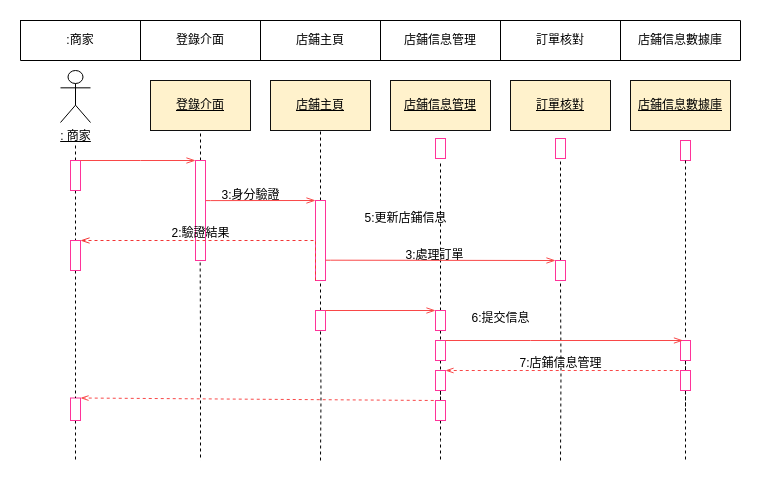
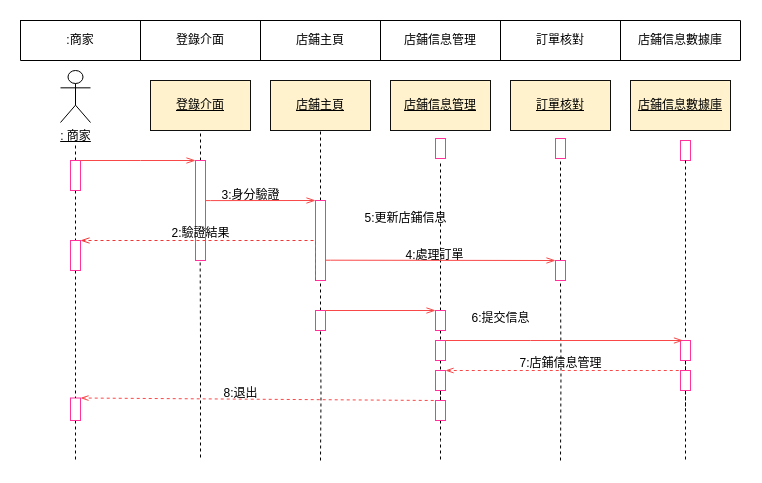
- <mxCell id="61" value="3:處理訂單" style="text;html=1;align=center;verticalAlign=middle;resizable=0;points=[];autosize=1;strokeColor=none;fillColor=none;" parent="1" vertex="1"><mxGeometry x="394" y="240" width="80" height="30" as="geometry" /></mxCell>
+ <mxCell id="61" value="4:處理訂單" style="text;html=1;align=center;verticalAlign=middle;resizable=0;points=[];autosize=1;strokeColor=none;fillColor=none;" parent="1" vertex="1"><mxGeometry x="394" y="240" width="80" height="30" as="geometry" /></mxCell>
+ <mxCell id="59" value="8:退出" style="text;html=1;align=center;verticalAlign=middle;resizable=0;points=[];autosize=1;strokeColor=none;fillColor=none;" parent="1" vertex="1"><mxGeometry x="210" y="378" width="60" height="30" as="geometry" /></mxCell>
